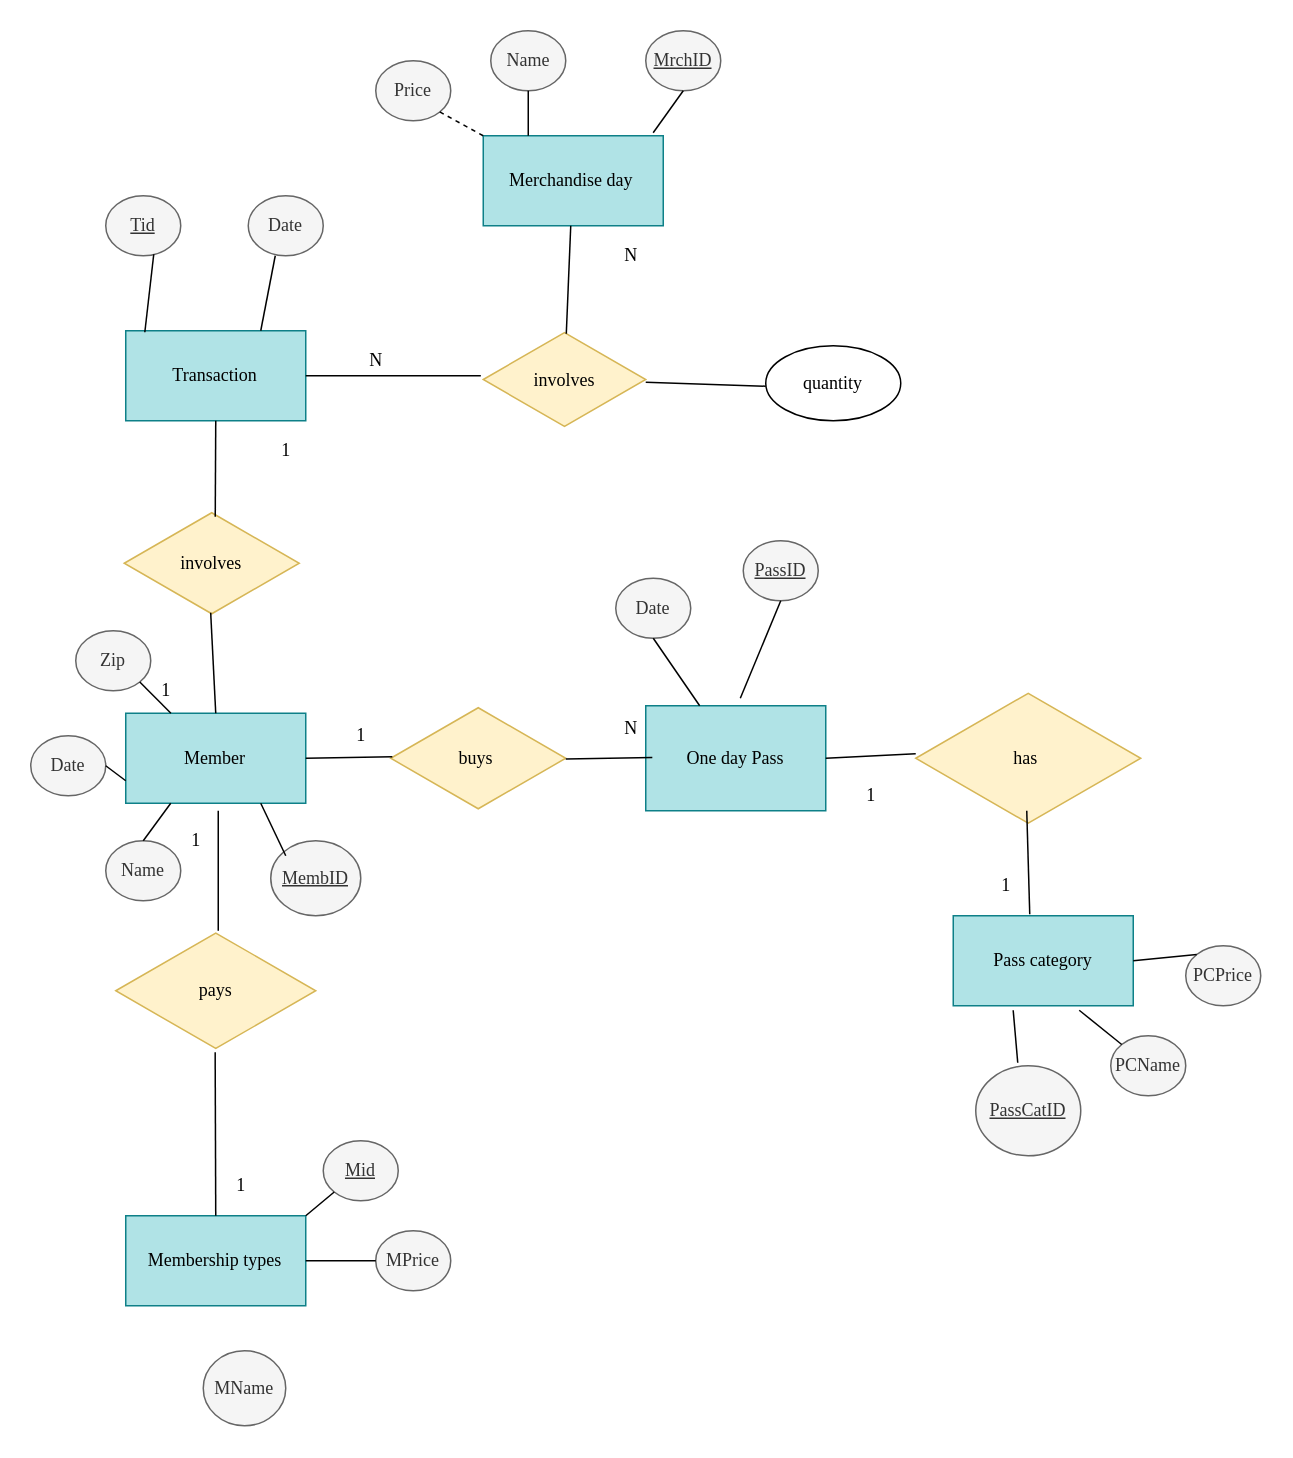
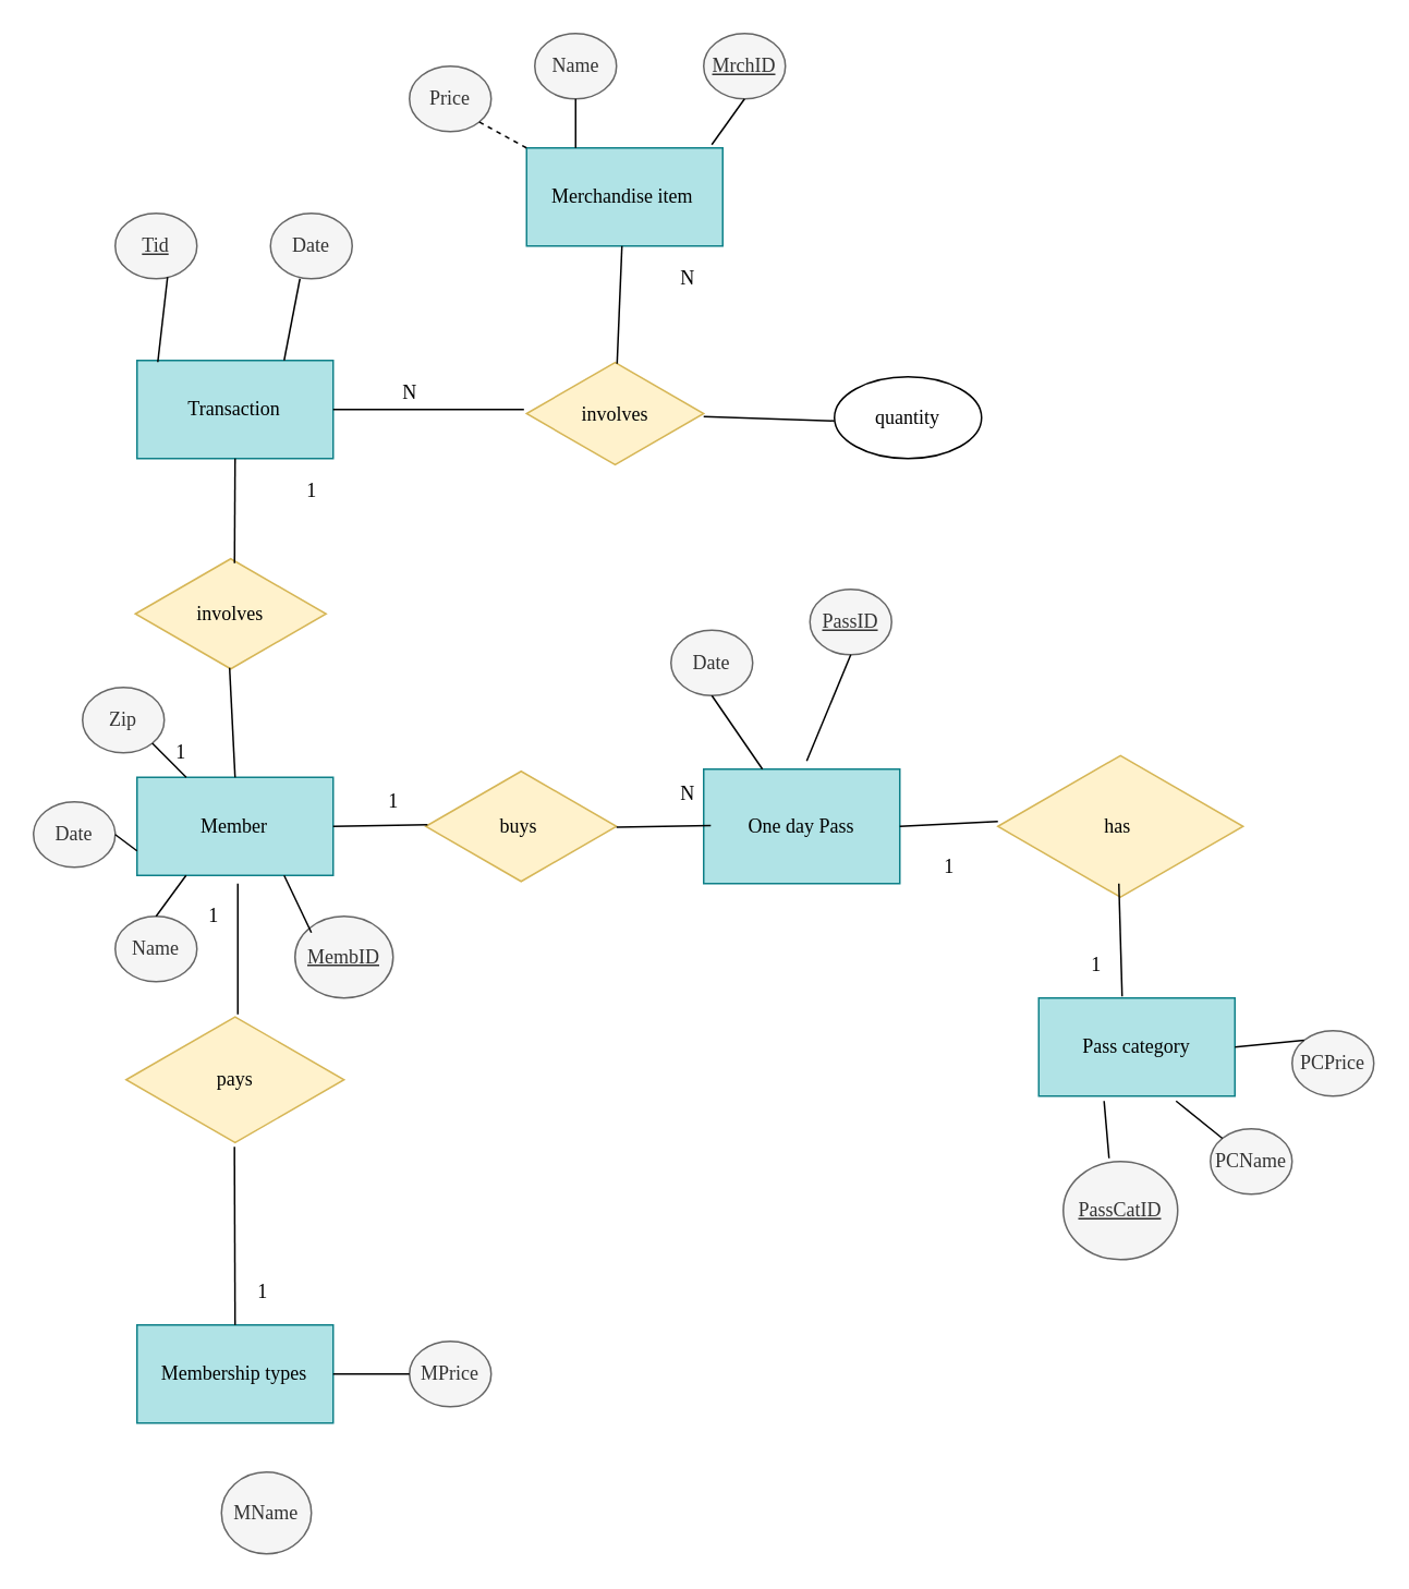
- <mxCell id="2" value="&lt;font face=&quot;Verdana&quot;&gt;Merchandise day&amp;nbsp;&lt;/font&gt;" style="rounded=0;whiteSpace=wrap;html=1;fillColor=#b0e3e6;strokeColor=#0e8088;fontFamily=Garamond;align=center;" vertex="1" parent="1"><mxGeometry x="321.67" y="90" width="120" height="60" as="geometry" /></mxCell>
+ <mxCell id="2" value="&lt;font face=&quot;Verdana&quot;&gt;Merchandise item&amp;nbsp;&lt;/font&gt;" style="rounded=0;whiteSpace=wrap;html=1;fillColor=#b0e3e6;strokeColor=#0e8088;fontFamily=Garamond;align=center;" vertex="1" parent="1"><mxGeometry x="321.67" y="90" width="120" height="60" as="geometry" /></mxCell>
- <mxCell id="40" value="&lt;font face=&quot;Verdana&quot;&gt;&lt;u&gt;Mid&lt;/u&gt;&lt;/font&gt;" style="ellipse;whiteSpace=wrap;html=1;fontFamily=Garamond;fillColor=#f5f5f5;strokeColor=#666666;fontColor=#333333;" vertex="1" parent="1"><mxGeometry x="215" y="760" width="50" height="40" as="geometry" /></mxCell>
- <mxCell id="57" value="" style="endArrow=none;html=1;fontFamily=Garamond;entryX=1;entryY=0;entryDx=0;entryDy=0;exitX=0;exitY=1;exitDx=0;exitDy=0;" edge="1" parent="1" source="40" target="3"><mxGeometry width="50" height="50" relative="1" as="geometry"><mxPoint x="330" y="810" as="sourcePoint" /><mxPoint x="311.67" y="835" as="targetPoint" /></mxGeometry></mxCell>
